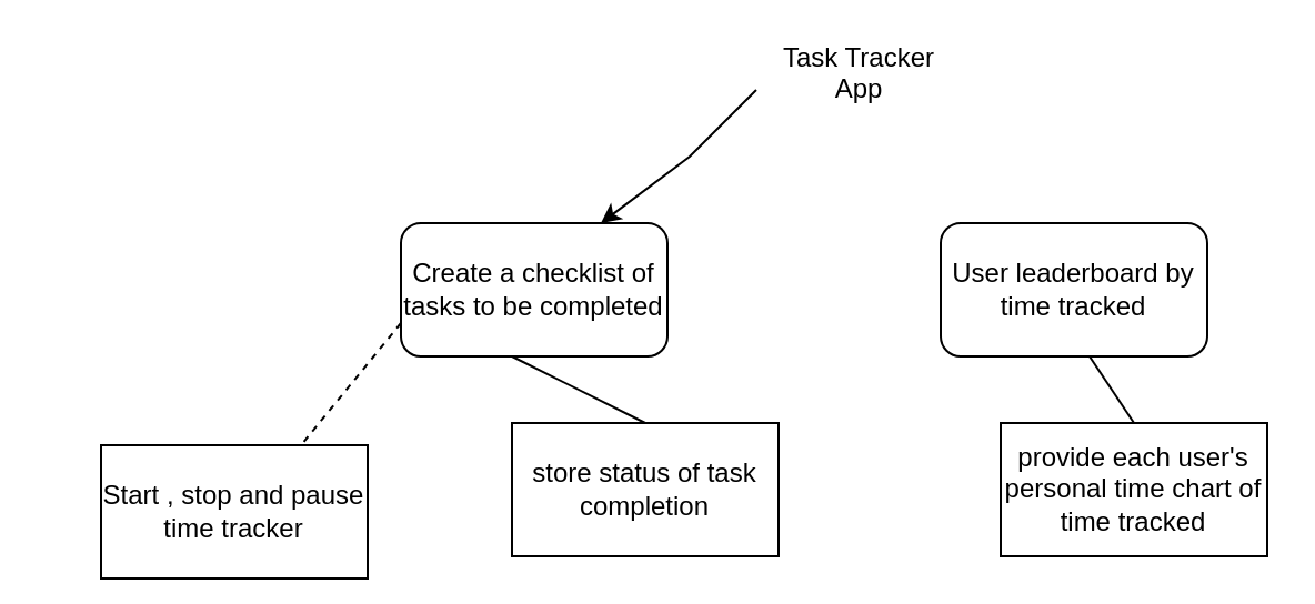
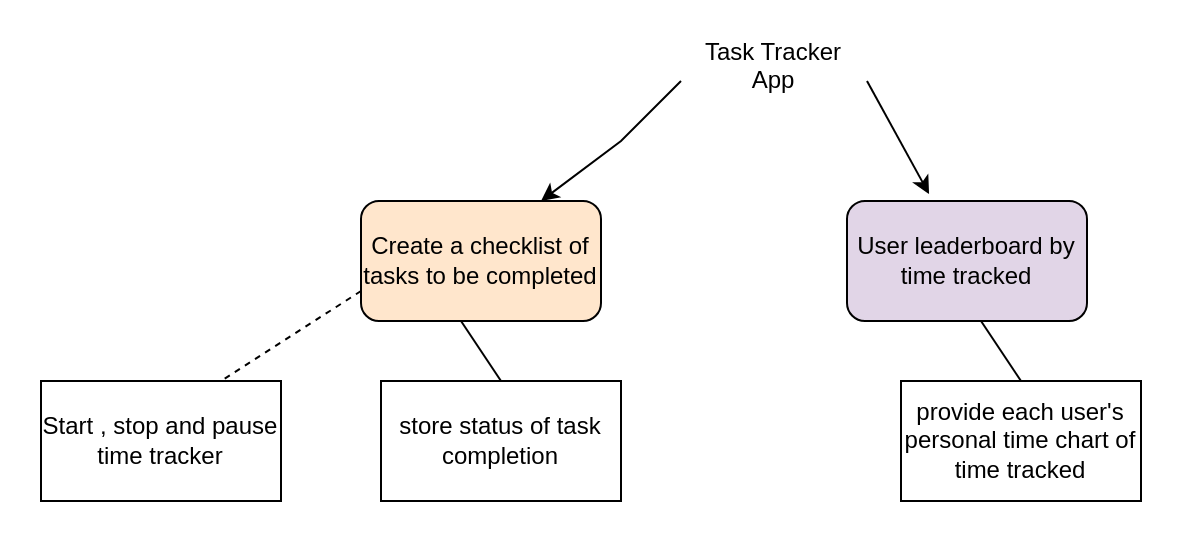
+ <mxCell id="9" value="" style="endArrow=classic;html=1;rounded=0;exitX=1;exitY=0.5;exitDx=0;exitDy=0;entryX=0.342;entryY=-0.058;entryDx=0;entryDy=0;entryPerimeter=0;" edge="1" parent="1" source="2" target="4"><mxGeometry width="50" height="50" relative="1" as="geometry"><mxPoint x="400" y="90" as="sourcePoint" /><mxPoint x="460" y="90" as="targetPoint" /></mxGeometry></mxCell>
- <mxCell id="3" value="Create a checklist of tasks to be completed" style="rounded=1;whiteSpace=wrap;html=1;" vertex="1" parent="1"><mxGeometry x="180" y="100" width="120" height="60" as="geometry" /></mxCell>
+ <mxCell id="3" value="Create a checklist of tasks to be completed" style="rounded=1;whiteSpace=wrap;html=1;fillColor=#ffe6cc;" vertex="1" parent="1"><mxGeometry x="180" y="100" width="120" height="60" as="geometry" /></mxCell>
- <mxCell id="4" value="User leaderboard by time tracked" style="rounded=1;whiteSpace=wrap;html=1;" vertex="1" parent="1"><mxGeometry x="423" y="100" width="120" height="60" as="geometry" /></mxCell>
+ <mxCell id="4" value="User leaderboard by time tracked" style="rounded=1;whiteSpace=wrap;html=1;fillColor=#e1d5e7;" vertex="1" parent="1"><mxGeometry x="423" y="100" width="120" height="60" as="geometry" /></mxCell>
- <mxCell id="6" value="store status of task completion" style="rounded=0;whiteSpace=wrap;html=1;" vertex="1" parent="1"><mxGeometry x="230" y="190" width="120" height="60" as="geometry" /></mxCell>
+ <mxCell id="6" value="store status of task completion" style="rounded=0;whiteSpace=wrap;html=1;" vertex="1" parent="1"><mxGeometry x="190" y="190" width="120" height="60" as="geometry" /></mxCell>
- <mxCell id="5" value="Start , stop and pause time tracker" style="rounded=0;whiteSpace=wrap;html=1;" vertex="1" parent="1"><mxGeometry x="45" y="200" width="120" height="60" as="geometry" /></mxCell>
+ <mxCell id="5" value="Start , stop and pause time tracker" style="rounded=0;whiteSpace=wrap;html=1;" vertex="1" parent="1"><mxGeometry x="20" y="190" width="120" height="60" as="geometry" /></mxCell>
